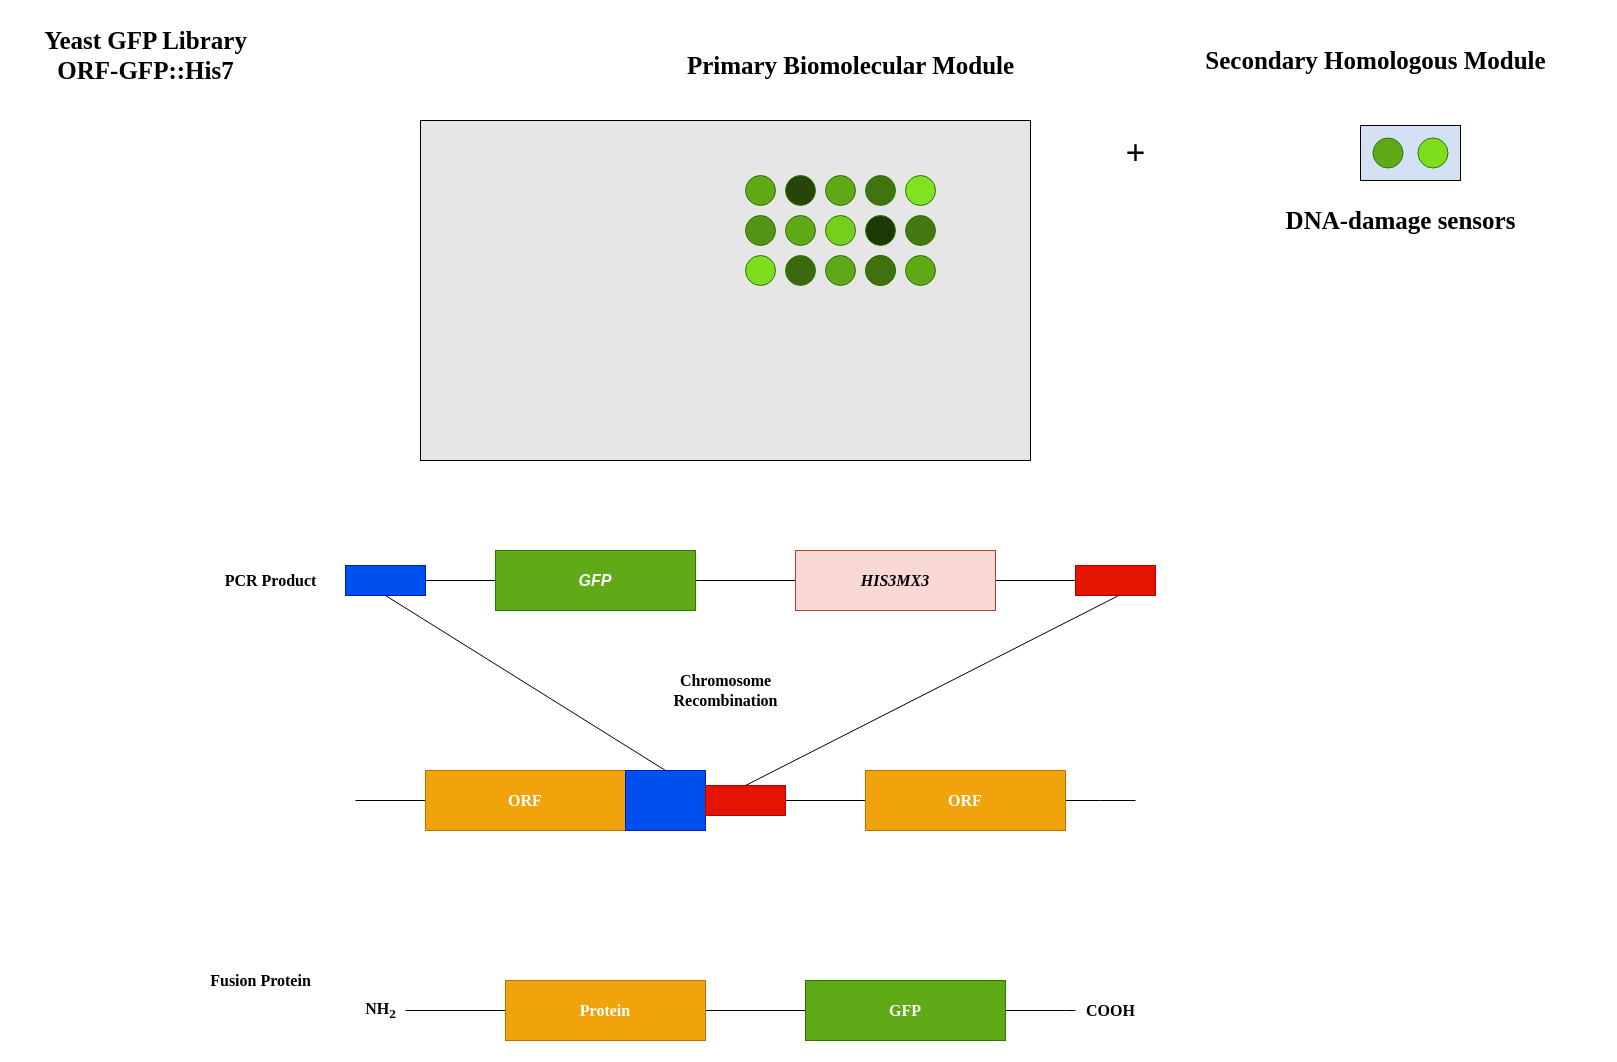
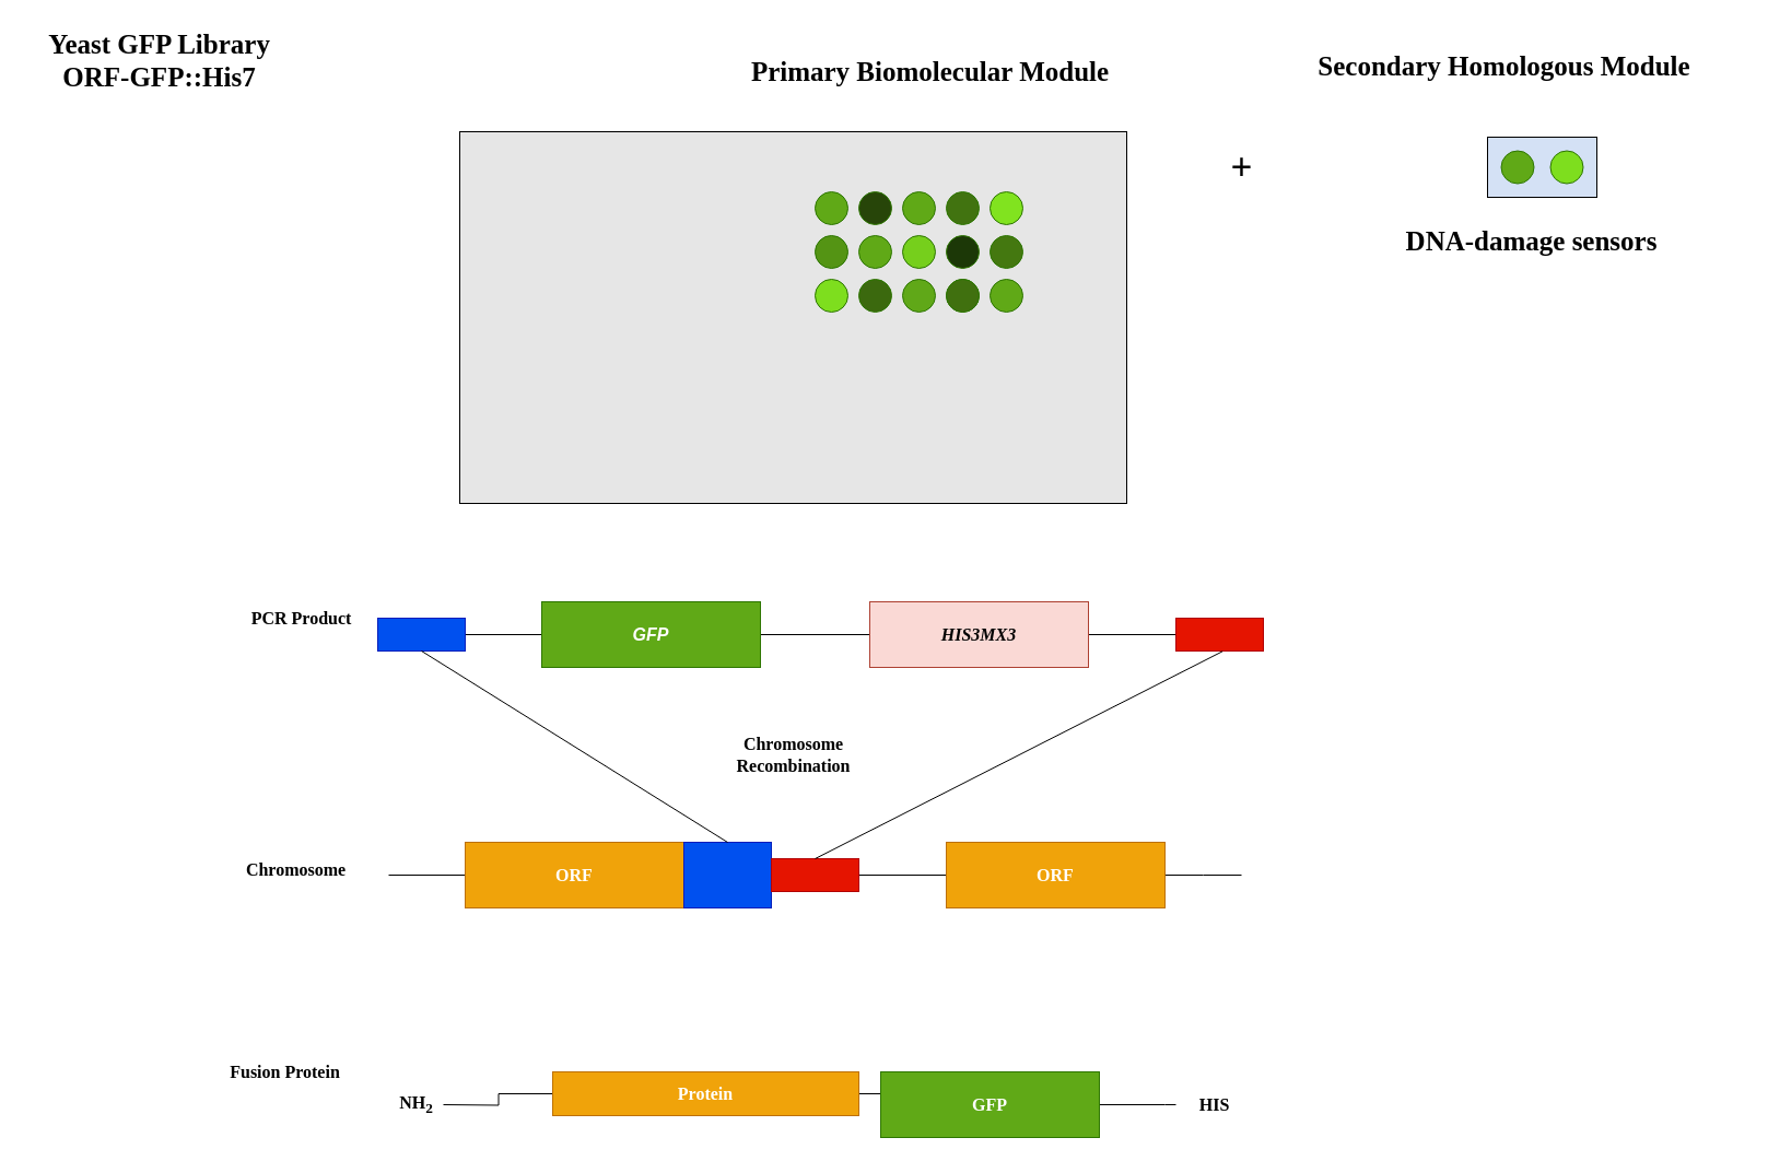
- <mxCell id="49" value="&lt;b&gt;&lt;font style=&quot;font-size: 16px&quot; face=&quot;Georgia&quot;&gt;PCR Product&lt;/font&gt;&lt;/b&gt;" style="text;html=1;align=center;verticalAlign=middle;resizable=0;points=[];autosize=1;" vertex="1" parent="1"><mxGeometry x="210" y="570" width="120" height="20" as="geometry" /></mxCell>
+ <mxCell id="49" value="&lt;b&gt;&lt;font style=&quot;font-size: 16px&quot; face=&quot;Georgia&quot;&gt;PCR Product&lt;/font&gt;&lt;/b&gt;" style="text;html=1;align=center;verticalAlign=middle;resizable=0;points=[];autosize=1;" vertex="1" parent="1"><mxGeometry x="215" y="555" width="120" height="20" as="geometry" /></mxCell>
+ <mxCell id="48" value="&lt;b&gt;&lt;font style=&quot;font-size: 16px&quot; face=&quot;Georgia&quot;&gt;Chromosome&lt;/font&gt;&lt;/b&gt;" style="text;html=1;align=center;verticalAlign=middle;resizable=0;points=[];autosize=1;" vertex="1" parent="1"><mxGeometry x="205" y="785" width="130" height="20" as="geometry" /></mxCell>
- <mxCell id="43" value="&lt;b&gt;&lt;font style=&quot;font-size: 16px&quot; face=&quot;Georgia&quot;&gt;Protein&lt;/font&gt;&lt;/b&gt;" style="rounded=0;whiteSpace=wrap;html=1;fillColor=#f0a30a;strokeColor=#BD7000;fontColor=#ffffff;" vertex="1" parent="1"><mxGeometry x="505" y="980" width="200" height="60" as="geometry" /></mxCell>
+ <mxCell id="43" value="&lt;b&gt;&lt;font style=&quot;font-size: 16px&quot; face=&quot;Georgia&quot;&gt;Protein&lt;/font&gt;&lt;/b&gt;" style="rounded=0;whiteSpace=wrap;html=1;fillColor=#f0a30a;strokeColor=#BD7000;fontColor=#ffffff;" vertex="1" parent="1"><mxGeometry x="505" y="980" width="280" height="40" as="geometry" /></mxCell>
- <mxCell id="46" value="&lt;font face=&quot;Georgia&quot;&gt;&lt;b&gt;&lt;font style=&quot;font-size: 16px&quot;&gt;COOH&lt;/font&gt;&lt;/b&gt;&lt;/font&gt;" style="text;html=1;align=center;verticalAlign=middle;resizable=0;points=[];autosize=1;" vertex="1" parent="1"><mxGeometry x="1075" y="1000" width="70" height="20" as="geometry" /></mxCell>
+ <mxCell id="46" value="&lt;font face=&quot;Georgia&quot;&gt;&lt;b&gt;&lt;font style=&quot;font-size: 16px&quot;&gt;HIS&lt;/font&gt;&lt;/b&gt;&lt;/font&gt;" style="text;html=1;align=center;verticalAlign=middle;resizable=0;points=[];autosize=1;" vertex="1" parent="1"><mxGeometry x="1075" y="1000" width="70" height="20" as="geometry" /></mxCell>
